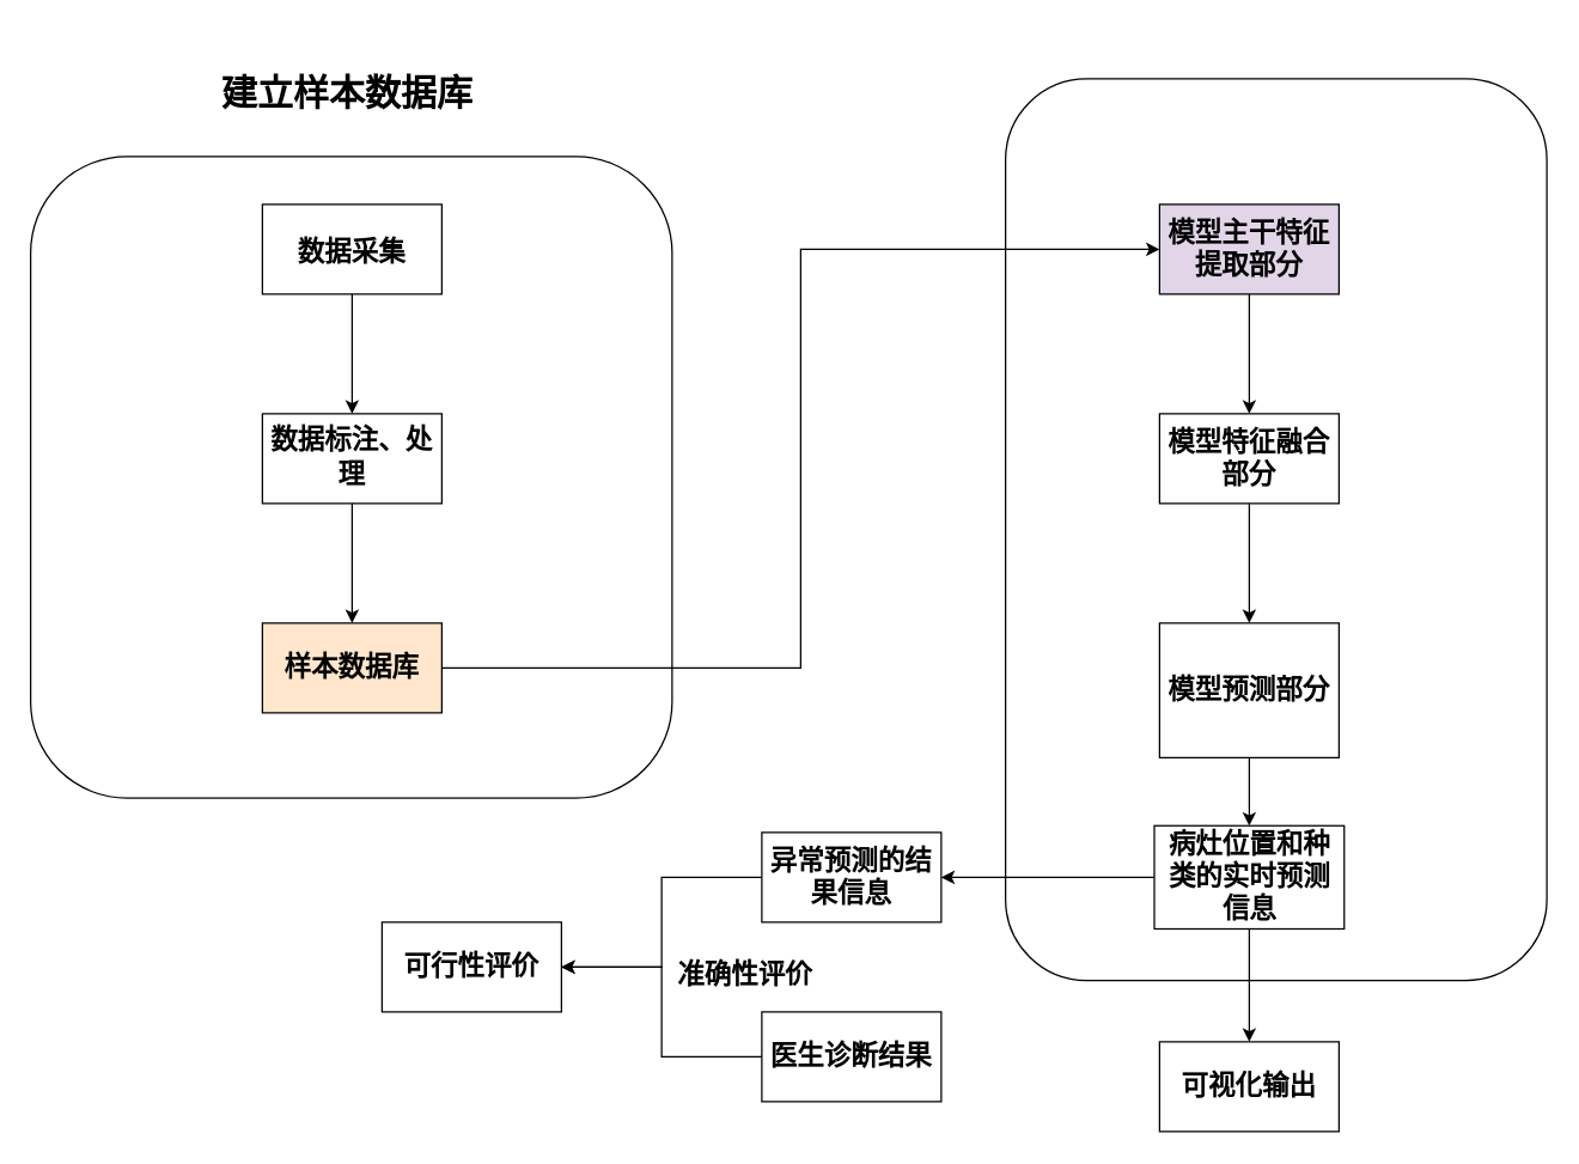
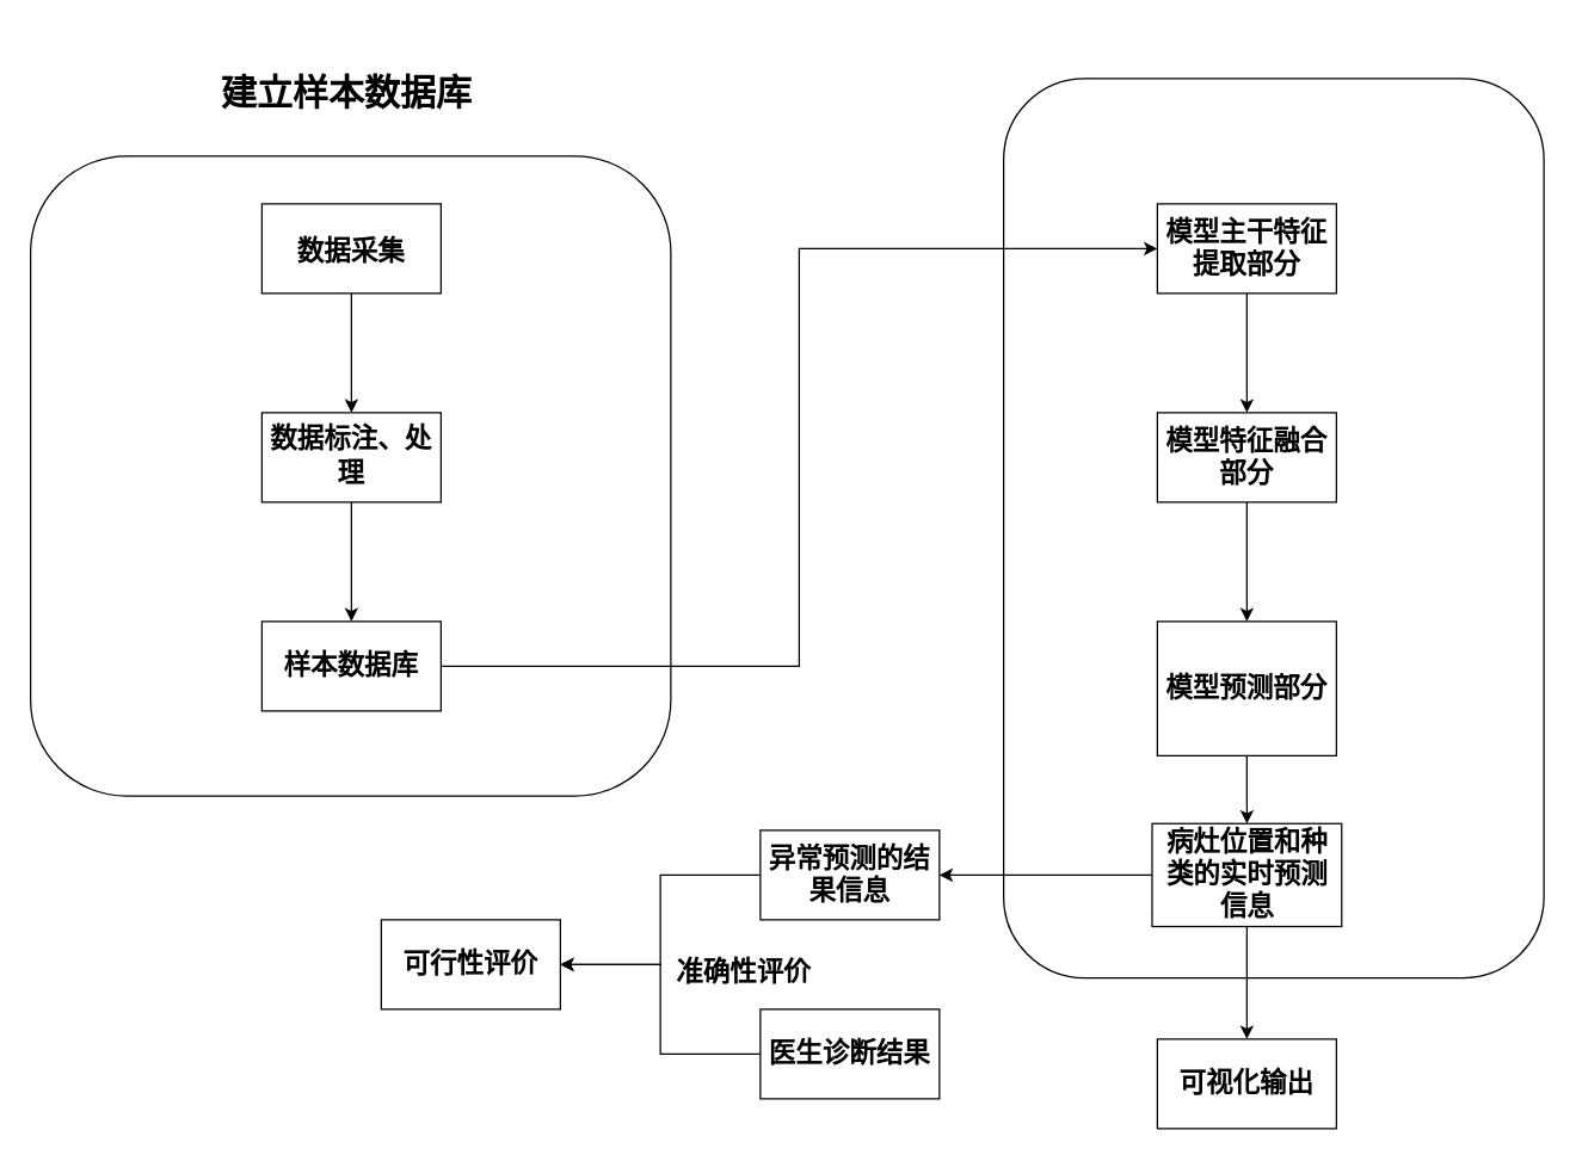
- <mxCell id="9" value="&lt;p class=&quot;MsoNormal&quot;&gt;&lt;span&gt;&lt;font face=&quot;宋体&quot; data-font-src=&quot;https://songti.laoxiezi.com/&quot; style=&quot;font-size: 18px&quot;&gt;&lt;b&gt;模型主干特征提取部分&lt;/b&gt;&lt;/font&gt;&lt;span lang=&quot;EN-US&quot;&gt;&lt;/span&gt;&lt;/span&gt;&lt;/p&gt;" style="rounded=0;whiteSpace=wrap;html=1;fillColor=#e1d5e7;" vertex="1" parent="1"><mxGeometry x="775" y="136" width="120" height="60" as="geometry" /></mxCell>
+ <mxCell id="9" value="&lt;p class=&quot;MsoNormal&quot;&gt;&lt;span&gt;&lt;font face=&quot;宋体&quot; data-font-src=&quot;https://songti.laoxiezi.com/&quot; style=&quot;font-size: 18px&quot;&gt;&lt;b&gt;模型主干特征提取部分&lt;/b&gt;&lt;/font&gt;&lt;span lang=&quot;EN-US&quot;&gt;&lt;/span&gt;&lt;/span&gt;&lt;/p&gt;" style="rounded=0;whiteSpace=wrap;html=1;" vertex="1" parent="1"><mxGeometry x="775" y="136" width="120" height="60" as="geometry" /></mxCell>
- <mxCell id="7" value="&lt;p class=&quot;MsoNormal&quot;&gt;&lt;span&gt;&lt;font style=&quot;font-size: 18px&quot; face=&quot;宋体&quot; data-font-src=&quot;https://songti.laoxiezi.com/&quot;&gt;&lt;b&gt;样本数据库&lt;/b&gt;&lt;/font&gt;&lt;span lang=&quot;EN-US&quot;&gt;&lt;/span&gt;&lt;/span&gt;&lt;/p&gt;" style="rounded=0;whiteSpace=wrap;html=1;fillColor=#ffe6cc;" vertex="1" parent="1"><mxGeometry x="175" y="416" width="120" height="60" as="geometry" /></mxCell>
+ <mxCell id="7" value="&lt;p class=&quot;MsoNormal&quot;&gt;&lt;span&gt;&lt;font style=&quot;font-size: 18px&quot; face=&quot;宋体&quot; data-font-src=&quot;https://songti.laoxiezi.com/&quot;&gt;&lt;b&gt;样本数据库&lt;/b&gt;&lt;/font&gt;&lt;span lang=&quot;EN-US&quot;&gt;&lt;/span&gt;&lt;/span&gt;&lt;/p&gt;" style="rounded=0;whiteSpace=wrap;html=1;" vertex="1" parent="1"><mxGeometry x="175" y="416" width="120" height="60" as="geometry" /></mxCell>
